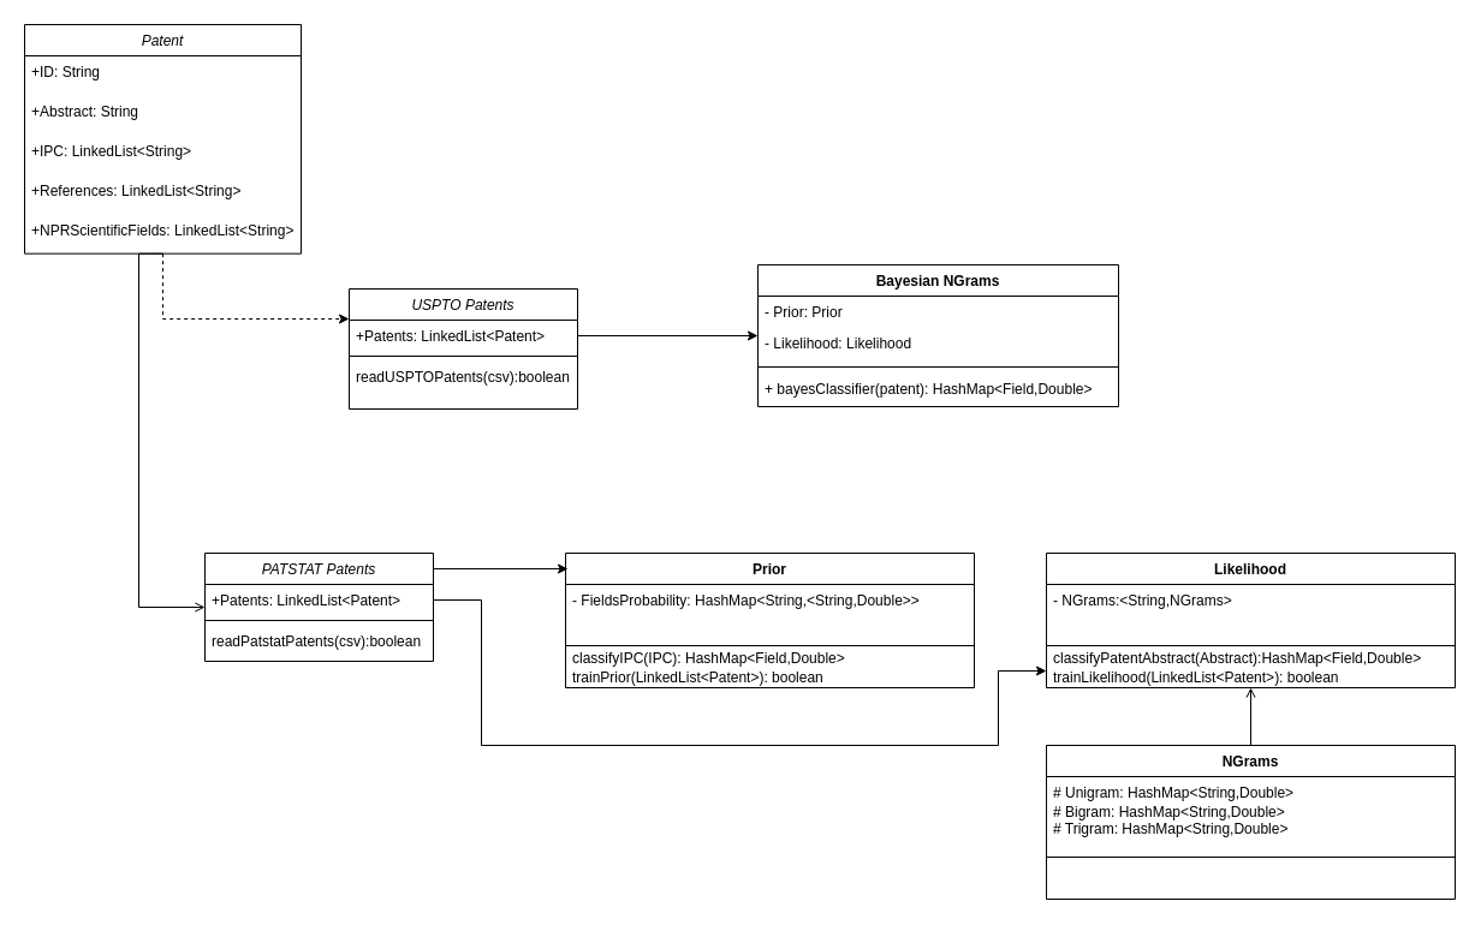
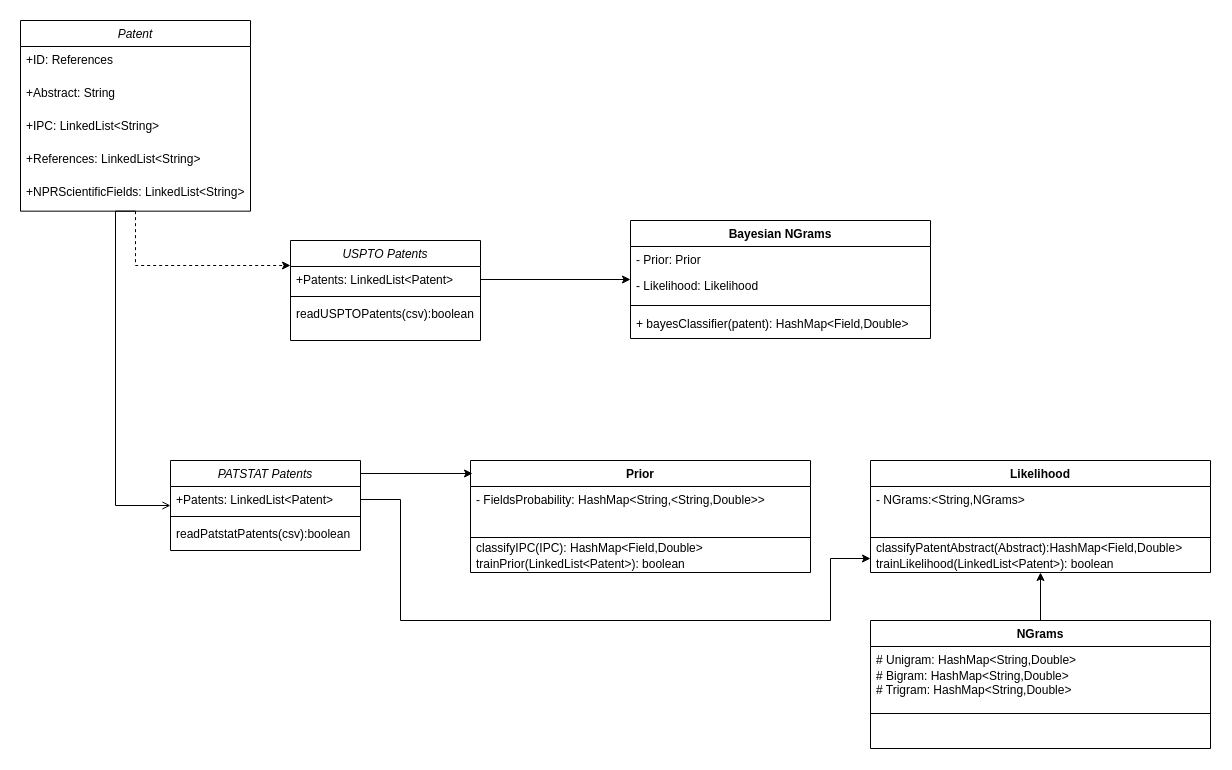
- <mxCell id="4" value="+ID: String" style="text;align=left;verticalAlign=top;spacingLeft=4;spacingRight=4;overflow=hidden;rotatable=0;points=[[0,0.5],[1,0.5]];portConstraint=eastwest;" parent="3" vertex="1"><mxGeometry y="26" width="230" height="32.933" as="geometry" /></mxCell>
+ <mxCell id="4" value="+ID: References" style="text;align=left;verticalAlign=top;spacingLeft=4;spacingRight=4;overflow=hidden;rotatable=0;points=[[0,0.5],[1,0.5]];portConstraint=eastwest;" parent="3" vertex="1"><mxGeometry y="26" width="230" height="32.933" as="geometry" /></mxCell>
- <mxCell id="29" style="edgeStyle=orthogonalEdgeStyle;rounded=0;sketch=0;orthogonalLoop=1;jettySize=auto;html=1;exitX=0.5;exitY=0;exitDx=0;exitDy=0;entryX=0.5;entryY=1;entryDx=0;entryDy=0;shadow=0;startArrow=none;startFill=0;strokeColor=#000000;fillColor=none;endArrow=open;" edge="1" parent="1" source="30" target="34"><mxGeometry relative="1" as="geometry" /></mxCell>
+ <mxCell id="29" style="edgeStyle=orthogonalEdgeStyle;rounded=0;sketch=0;orthogonalLoop=1;jettySize=auto;html=1;exitX=0.5;exitY=0;exitDx=0;exitDy=0;entryX=0.5;entryY=1;entryDx=0;entryDy=0;shadow=0;startArrow=none;startFill=0;strokeColor=#000000;fillColor=none;" edge="1" parent="1" source="30" target="34"><mxGeometry relative="1" as="geometry" /></mxCell>
